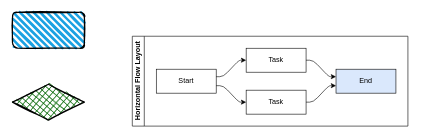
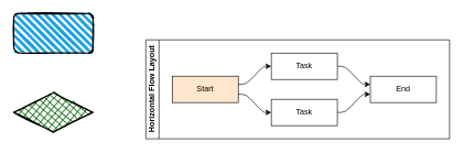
- <mxCell id="5" value="Start" style="whiteSpace=wrap;html=1;" vertex="1" parent="4"><mxGeometry x="40" y="55" width="100" height="40" as="geometry" /></mxCell>
+ <mxCell id="5" value="Start" style="whiteSpace=wrap;html=1;fillColor=#ffe6cc;" vertex="1" parent="4"><mxGeometry x="40" y="55" width="100" height="40" as="geometry" /></mxCell>
- <mxCell id="10" value="End" style="whiteSpace=wrap;html=1;fillColor=#dae8fc;" vertex="1" parent="4"><mxGeometry x="340" y="55" width="100" height="40" as="geometry" /></mxCell>
+ <mxCell id="10" value="End" style="whiteSpace=wrap;html=1;" vertex="1" parent="4"><mxGeometry x="340" y="55" width="100" height="40" as="geometry" /></mxCell>
